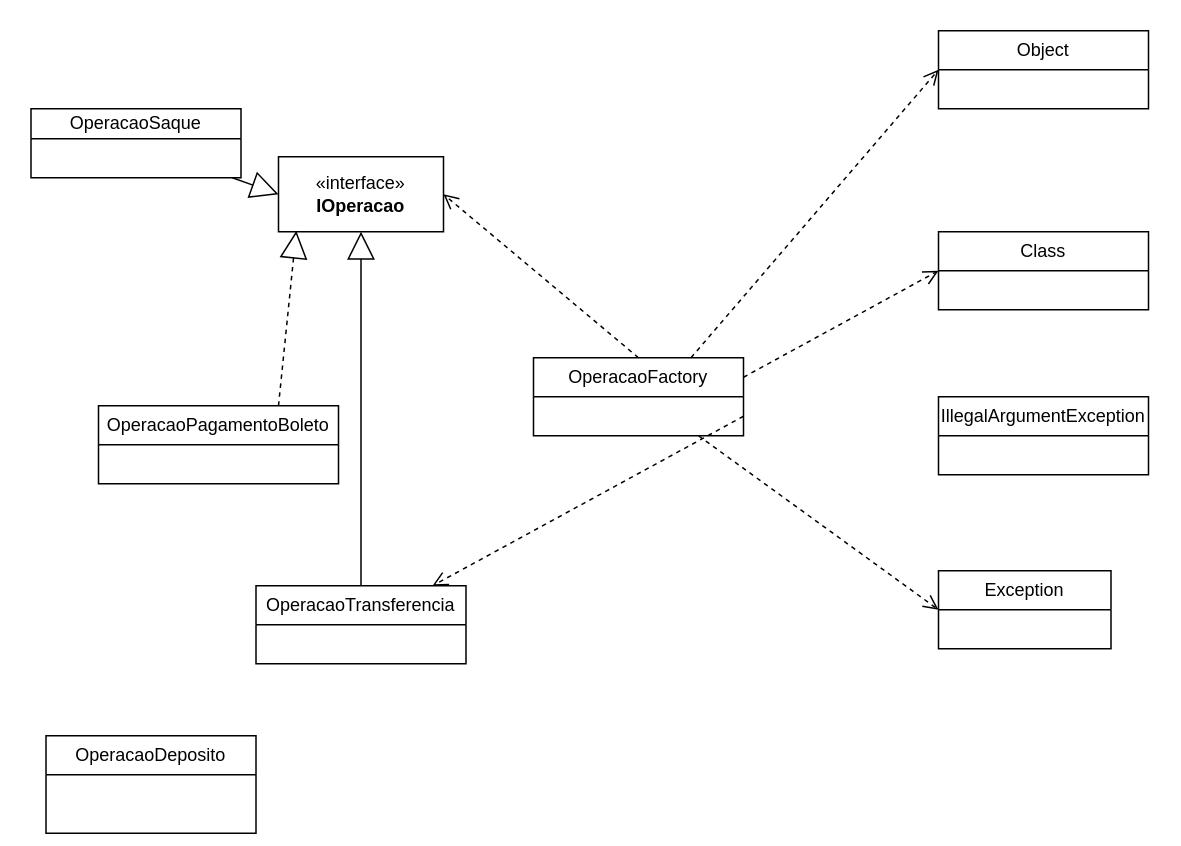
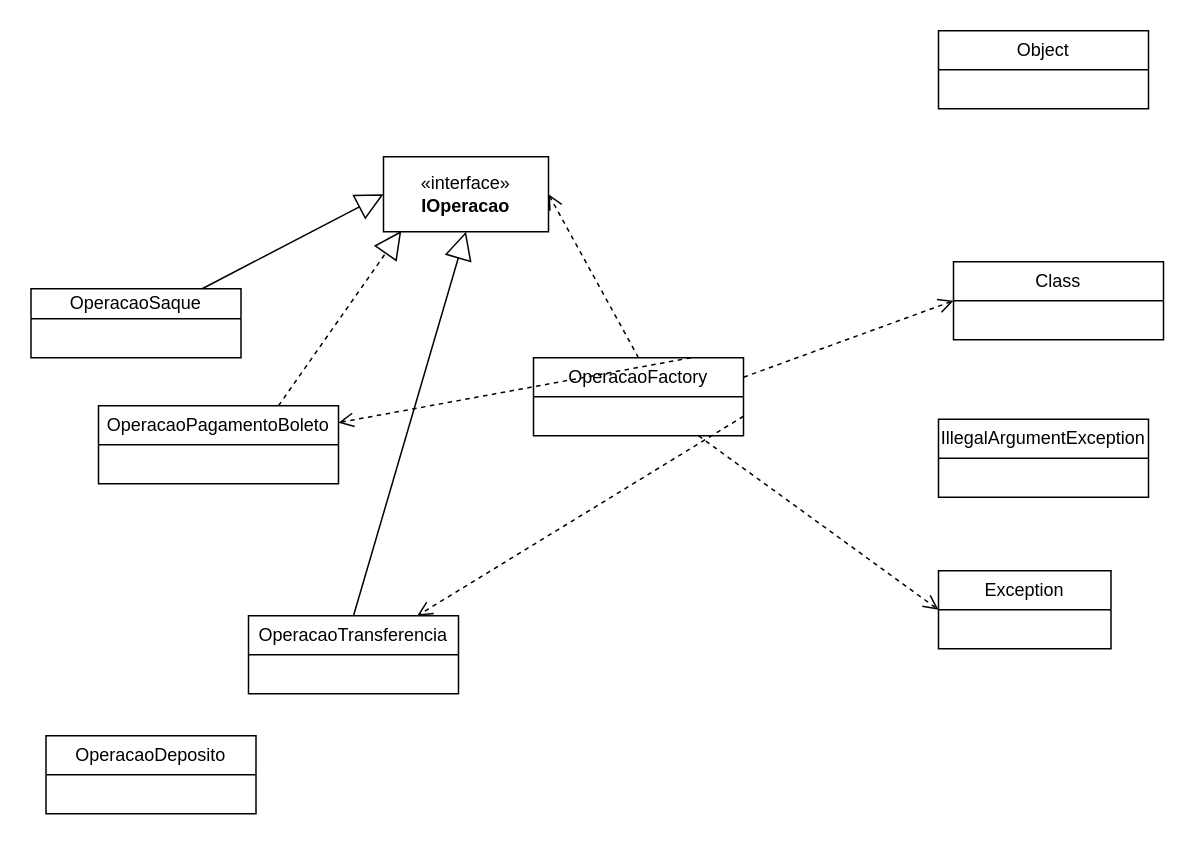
- <mxCell id="6" value="OperacaoSaque" style="swimlane;fontStyle=0;childLayout=stackLayout;horizontal=1;startSize=20;fillColor=none;horizontalStack=0;resizeParent=1;resizeParentMax=0;resizeLast=0;collapsible=1;marginBottom=0;whiteSpace=wrap;html=1;" vertex="1" parent="1"><mxGeometry x="20" y="72" width="140" height="46" as="geometry" /></mxCell>
+ <mxCell id="6" value="OperacaoSaque" style="swimlane;fontStyle=0;childLayout=stackLayout;horizontal=1;startSize=20;fillColor=none;horizontalStack=0;resizeParent=1;resizeParentMax=0;resizeLast=0;collapsible=1;marginBottom=0;whiteSpace=wrap;html=1;" vertex="1" parent="1"><mxGeometry x="20" y="192" width="140" height="46" as="geometry" /></mxCell>
- <mxCell id="2" value="«interface»&lt;br&gt;&lt;b&gt;IOperacao&lt;/b&gt;" style="html=1;whiteSpace=wrap;" vertex="1" parent="1"><mxGeometry x="185" y="104" width="110" height="50" as="geometry" /></mxCell>
+ <mxCell id="2" value="«interface»&lt;br&gt;&lt;b&gt;IOperacao&lt;/b&gt;" style="html=1;whiteSpace=wrap;" vertex="1" parent="1"><mxGeometry x="255" y="104" width="110" height="50" as="geometry" /></mxCell>
- <mxCell id="16" value="" style="html=1;verticalAlign=bottom;endArrow=open;dashed=1;endSize=8;curved=0;rounded=0;exitX=0.75;exitY=0;exitDx=0;exitDy=0;entryX=0;entryY=0.5;entryDx=0;entryDy=0;" edge="1" parent="1" source="9" target="4"><mxGeometry relative="1" as="geometry"><mxPoint x="445" y="330" as="sourcePoint" /><mxPoint x="365" y="330" as="targetPoint" /></mxGeometry></mxCell>
+ <mxCell id="16" value="" style="html=1;verticalAlign=bottom;endArrow=open;dashed=1;endSize=8;curved=0;rounded=0;exitX=0.75;exitY=0;exitDx=0;exitDy=0;" edge="1" parent="1" source="9" target="7"><mxGeometry relative="1" as="geometry"><mxPoint x="445" y="330" as="sourcePoint" /><mxPoint x="365" y="330" as="targetPoint" /></mxGeometry></mxCell>
- <mxCell id="3" value="Class" style="swimlane;fontStyle=0;childLayout=stackLayout;horizontal=1;startSize=26;fillColor=none;horizontalStack=0;resizeParent=1;resizeParentMax=0;resizeLast=0;collapsible=1;marginBottom=0;whiteSpace=wrap;html=1;" vertex="1" parent="1"><mxGeometry x="625" y="154" width="140" height="52" as="geometry" /></mxCell>
+ <mxCell id="3" value="Class" style="swimlane;fontStyle=0;childLayout=stackLayout;horizontal=1;startSize=26;fillColor=none;horizontalStack=0;resizeParent=1;resizeParentMax=0;resizeLast=0;collapsible=1;marginBottom=0;whiteSpace=wrap;html=1;" vertex="1" parent="1"><mxGeometry x="635" y="174" width="140" height="52" as="geometry" /></mxCell>
- <mxCell id="10" value="IllegalArgumentException" style="swimlane;fontStyle=0;childLayout=stackLayout;horizontal=1;startSize=26;fillColor=none;horizontalStack=0;resizeParent=1;resizeParentMax=0;resizeLast=0;collapsible=1;marginBottom=0;whiteSpace=wrap;html=1;" vertex="1" parent="1"><mxGeometry x="625" y="264" width="140" height="52" as="geometry" /></mxCell>
+ <mxCell id="10" value="IllegalArgumentException" style="swimlane;fontStyle=0;childLayout=stackLayout;horizontal=1;startSize=26;fillColor=none;horizontalStack=0;resizeParent=1;resizeParentMax=0;resizeLast=0;collapsible=1;marginBottom=0;whiteSpace=wrap;html=1;" vertex="1" parent="1"><mxGeometry x="625" y="279" width="140" height="52" as="geometry" /></mxCell>
- <mxCell id="5" value="OperacaoTransferencia" style="swimlane;fontStyle=0;childLayout=stackLayout;horizontal=1;startSize=26;fillColor=none;horizontalStack=0;resizeParent=1;resizeParentMax=0;resizeLast=0;collapsible=1;marginBottom=0;whiteSpace=wrap;html=1;" vertex="1" parent="1"><mxGeometry x="170" y="390" width="140" height="52" as="geometry" /></mxCell>
+ <mxCell id="5" value="OperacaoTransferencia" style="swimlane;fontStyle=0;childLayout=stackLayout;horizontal=1;startSize=26;fillColor=none;horizontalStack=0;resizeParent=1;resizeParentMax=0;resizeLast=0;collapsible=1;marginBottom=0;whiteSpace=wrap;html=1;" vertex="1" parent="1"><mxGeometry x="165" y="410" width="140" height="52" as="geometry" /></mxCell>
- <mxCell id="8" value="OperacaoDeposito" style="swimlane;fontStyle=0;childLayout=stackLayout;horizontal=1;startSize=26;fillColor=none;horizontalStack=0;resizeParent=1;resizeParentMax=0;resizeLast=0;collapsible=1;marginBottom=0;whiteSpace=wrap;html=1;" vertex="1" parent="1"><mxGeometry x="30" y="490" width="140" height="65" as="geometry" /></mxCell>
+ <mxCell id="8" value="OperacaoDeposito" style="swimlane;fontStyle=0;childLayout=stackLayout;horizontal=1;startSize=26;fillColor=none;horizontalStack=0;resizeParent=1;resizeParentMax=0;resizeLast=0;collapsible=1;marginBottom=0;whiteSpace=wrap;html=1;" vertex="1" parent="1"><mxGeometry x="30" y="490" width="140" height="52" as="geometry" /></mxCell>
